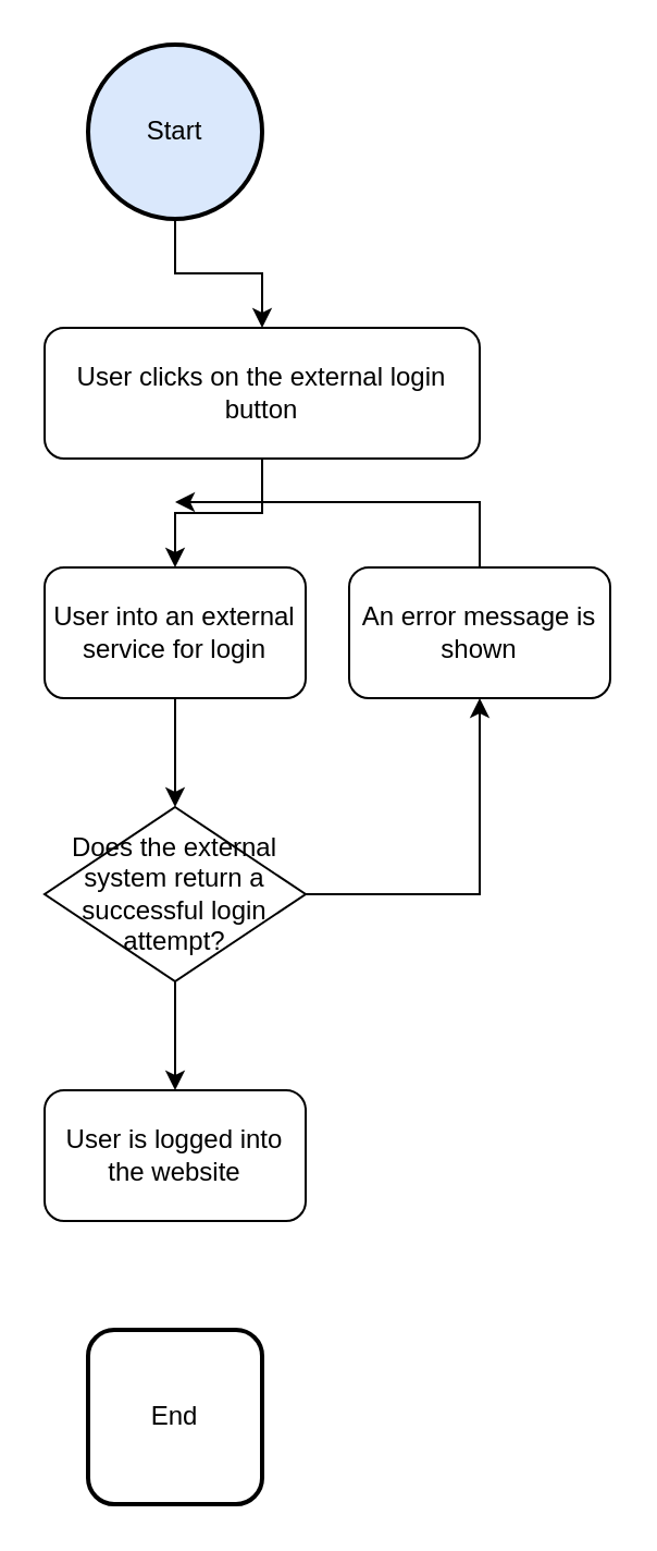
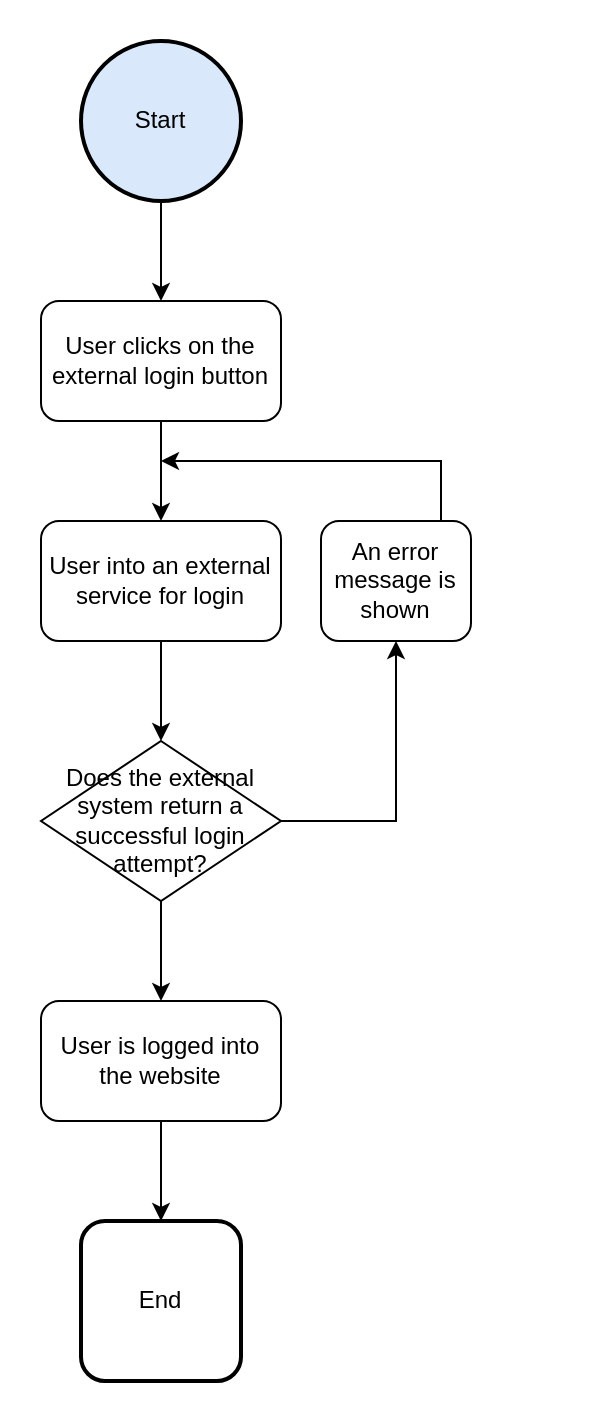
- <mxCell id="6" value="User clicks on the external login button" style="rounded=1;whiteSpace=wrap;html=1;strokeWidth=1;" vertex="1" parent="1"><mxGeometry x="20" y="150" width="200" height="60" as="geometry" /></mxCell>
+ <mxCell id="6" value="User clicks on the external login button" style="rounded=1;whiteSpace=wrap;html=1;strokeWidth=1;" vertex="1" parent="1"><mxGeometry x="20" y="150" width="120" height="60" as="geometry" /></mxCell>
- <mxCell id="15" value="An error message is shown" style="rounded=1;whiteSpace=wrap;html=1;strokeWidth=1;" vertex="1" parent="1"><mxGeometry x="160" y="260" width="120" height="60" as="geometry" /></mxCell>
+ <mxCell id="15" value="An error message is shown" style="rounded=1;whiteSpace=wrap;html=1;strokeWidth=1;" vertex="1" parent="1"><mxGeometry x="160" y="260" width="75" height="60" as="geometry" /></mxCell>
+ <mxCell id="12" style="edgeStyle=orthogonalEdgeStyle;rounded=0;orthogonalLoop=1;jettySize=auto;html=1;" edge="1" parent="1" source="13" target="2"><mxGeometry relative="1" as="geometry" /></mxCell>
